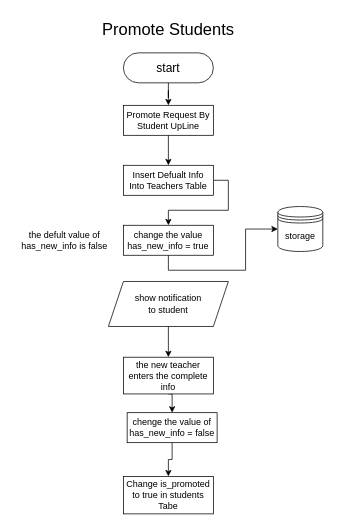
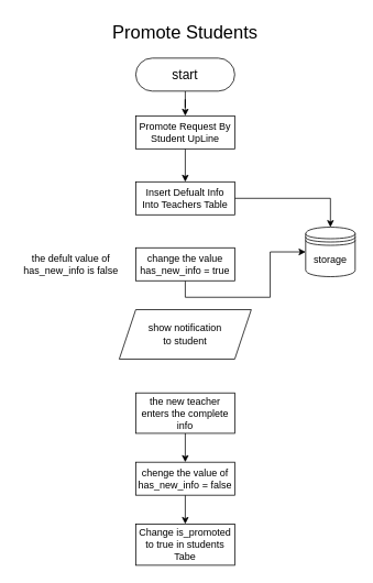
- <mxCell id="5" style="edgeStyle=orthogonalEdgeStyle;rounded=0;orthogonalLoop=1;jettySize=auto;html=1;exitX=1;exitY=0.5;exitDx=0;exitDy=0;" parent="1" source="6" target="9" edge="1"><mxGeometry relative="1" as="geometry" /></mxCell>
+ <mxCell id="5" style="edgeStyle=orthogonalEdgeStyle;rounded=0;orthogonalLoop=1;jettySize=auto;html=1;exitX=1;exitY=0.5;exitDx=0;exitDy=0;entryX=0.5;entryY=0;entryDx=0;entryDy=0;" parent="1" source="6" target="10" edge="1"><mxGeometry relative="1" as="geometry" /></mxCell>
- <mxCell id="14" style="edgeStyle=orthogonalEdgeStyle;rounded=0;orthogonalLoop=1;jettySize=auto;html=1;exitX=0.5;exitY=1;exitDx=0;exitDy=0;entryX=0.5;entryY=0;entryDx=0;entryDy=0;" parent="1" source="15" target="17" edge="1"><mxGeometry relative="1" as="geometry" /></mxCell>
- <mxCell id="19" value="chenge the value of&lt;br&gt;has_new_info = false" style="rounded=1;whiteSpace=wrap;html=1;fontSize=12;glass=0;strokeWidth=1;shadow=0;arcSize=0;" parent="1" vertex="1"><mxGeometry x="169" y="550" width="120" height="40" as="geometry" /></mxCell>
+ <mxCell id="19" value="chenge the value of&lt;br&gt;has_new_info = false" style="rounded=1;whiteSpace=wrap;html=1;fontSize=12;glass=0;strokeWidth=1;shadow=0;arcSize=0;" parent="1" vertex="1"><mxGeometry x="164" y="560" width="120" height="40" as="geometry" /></mxCell>
